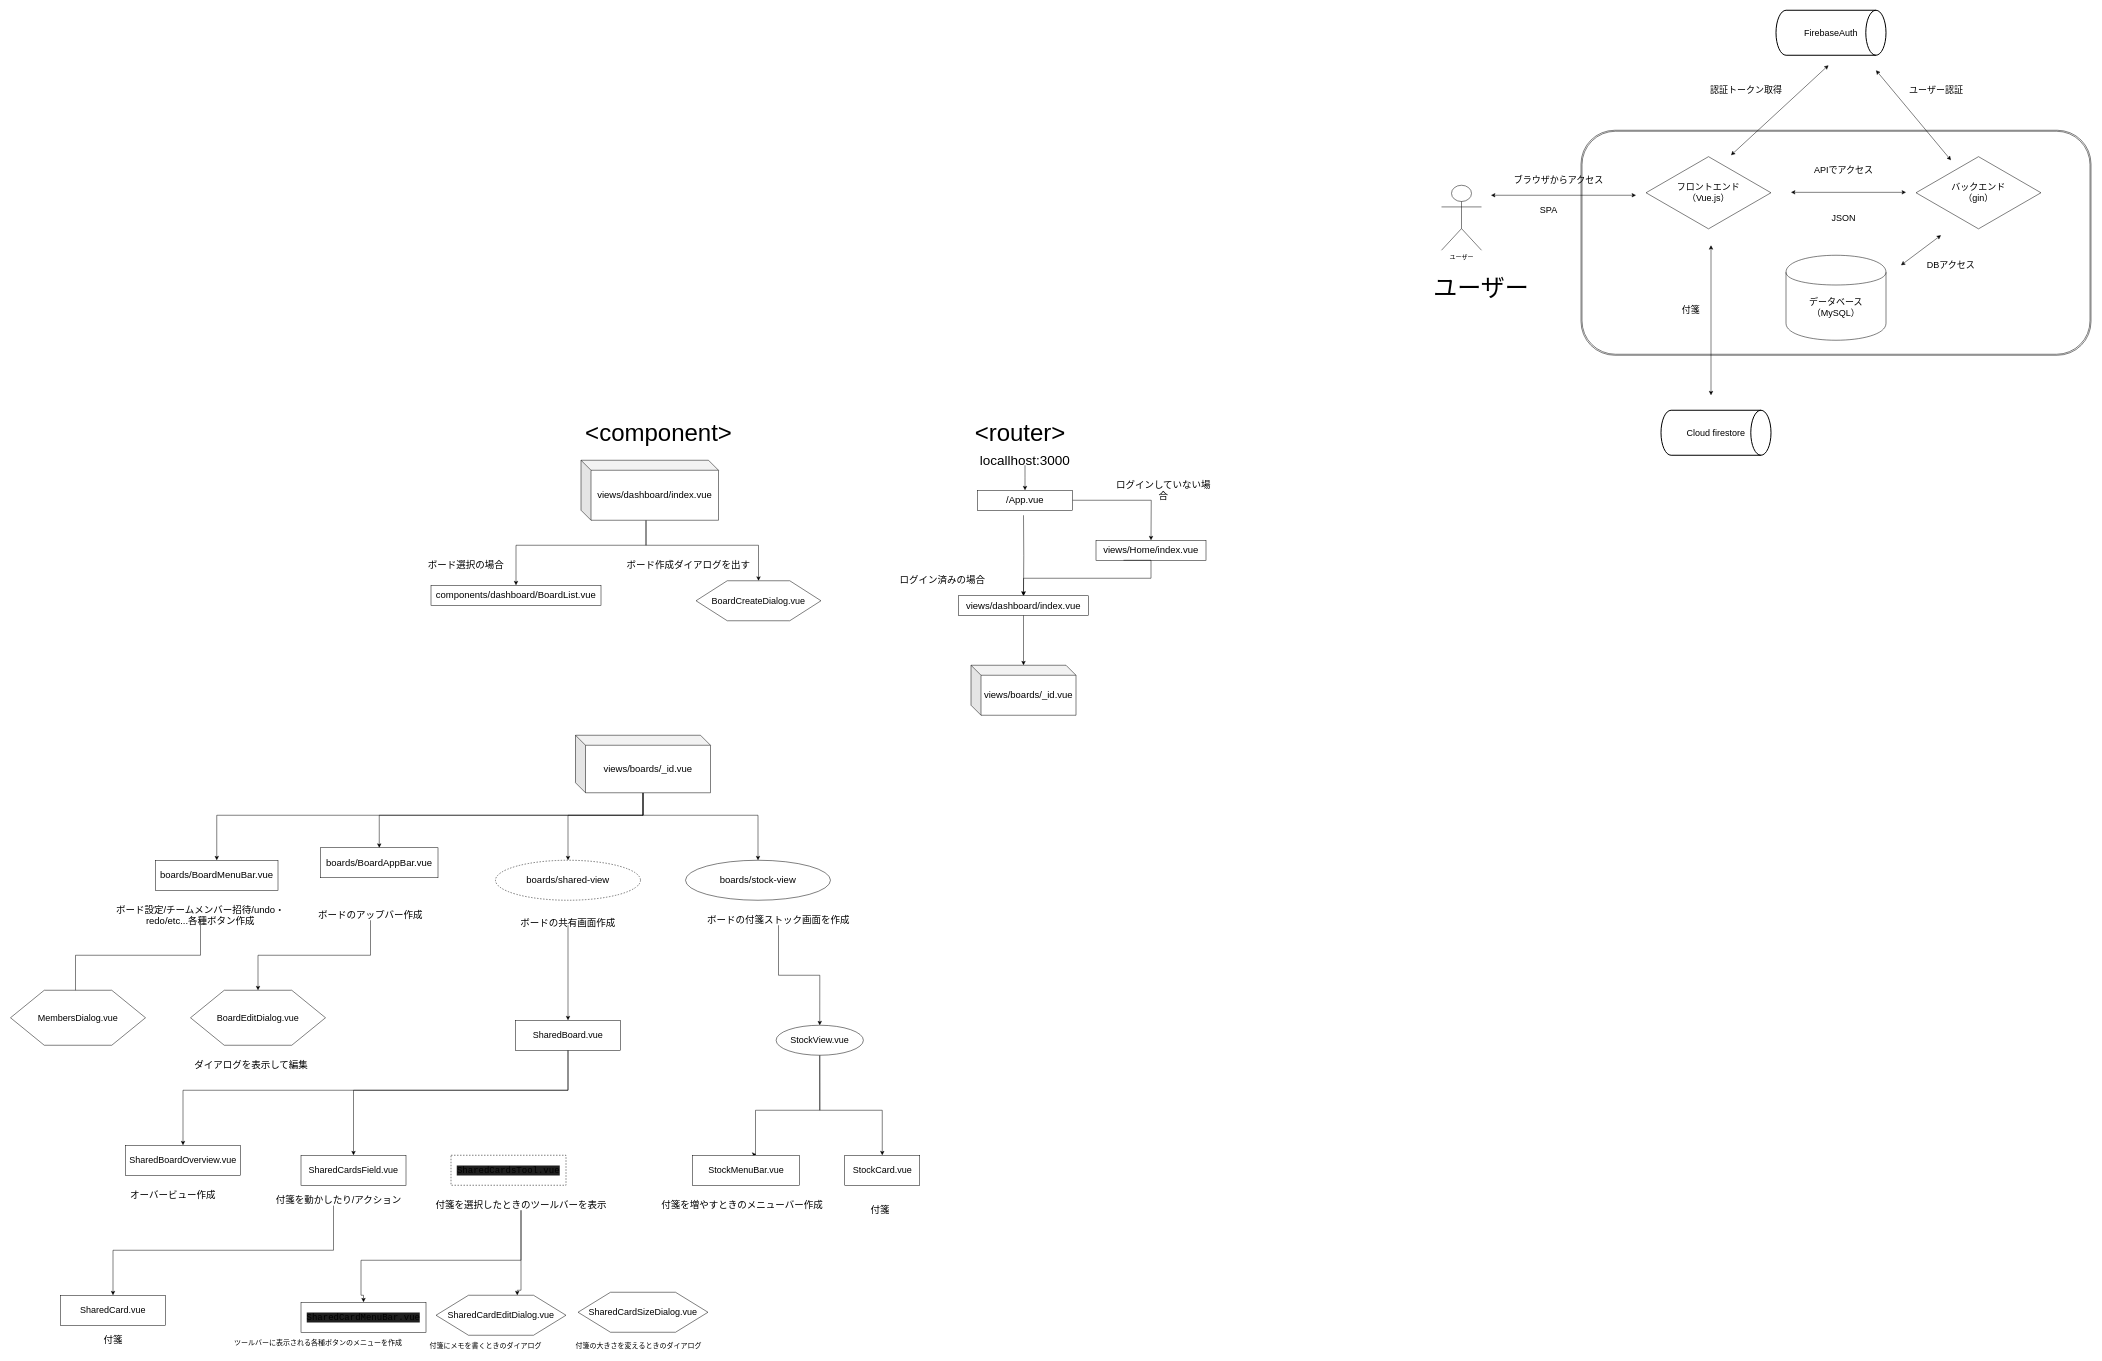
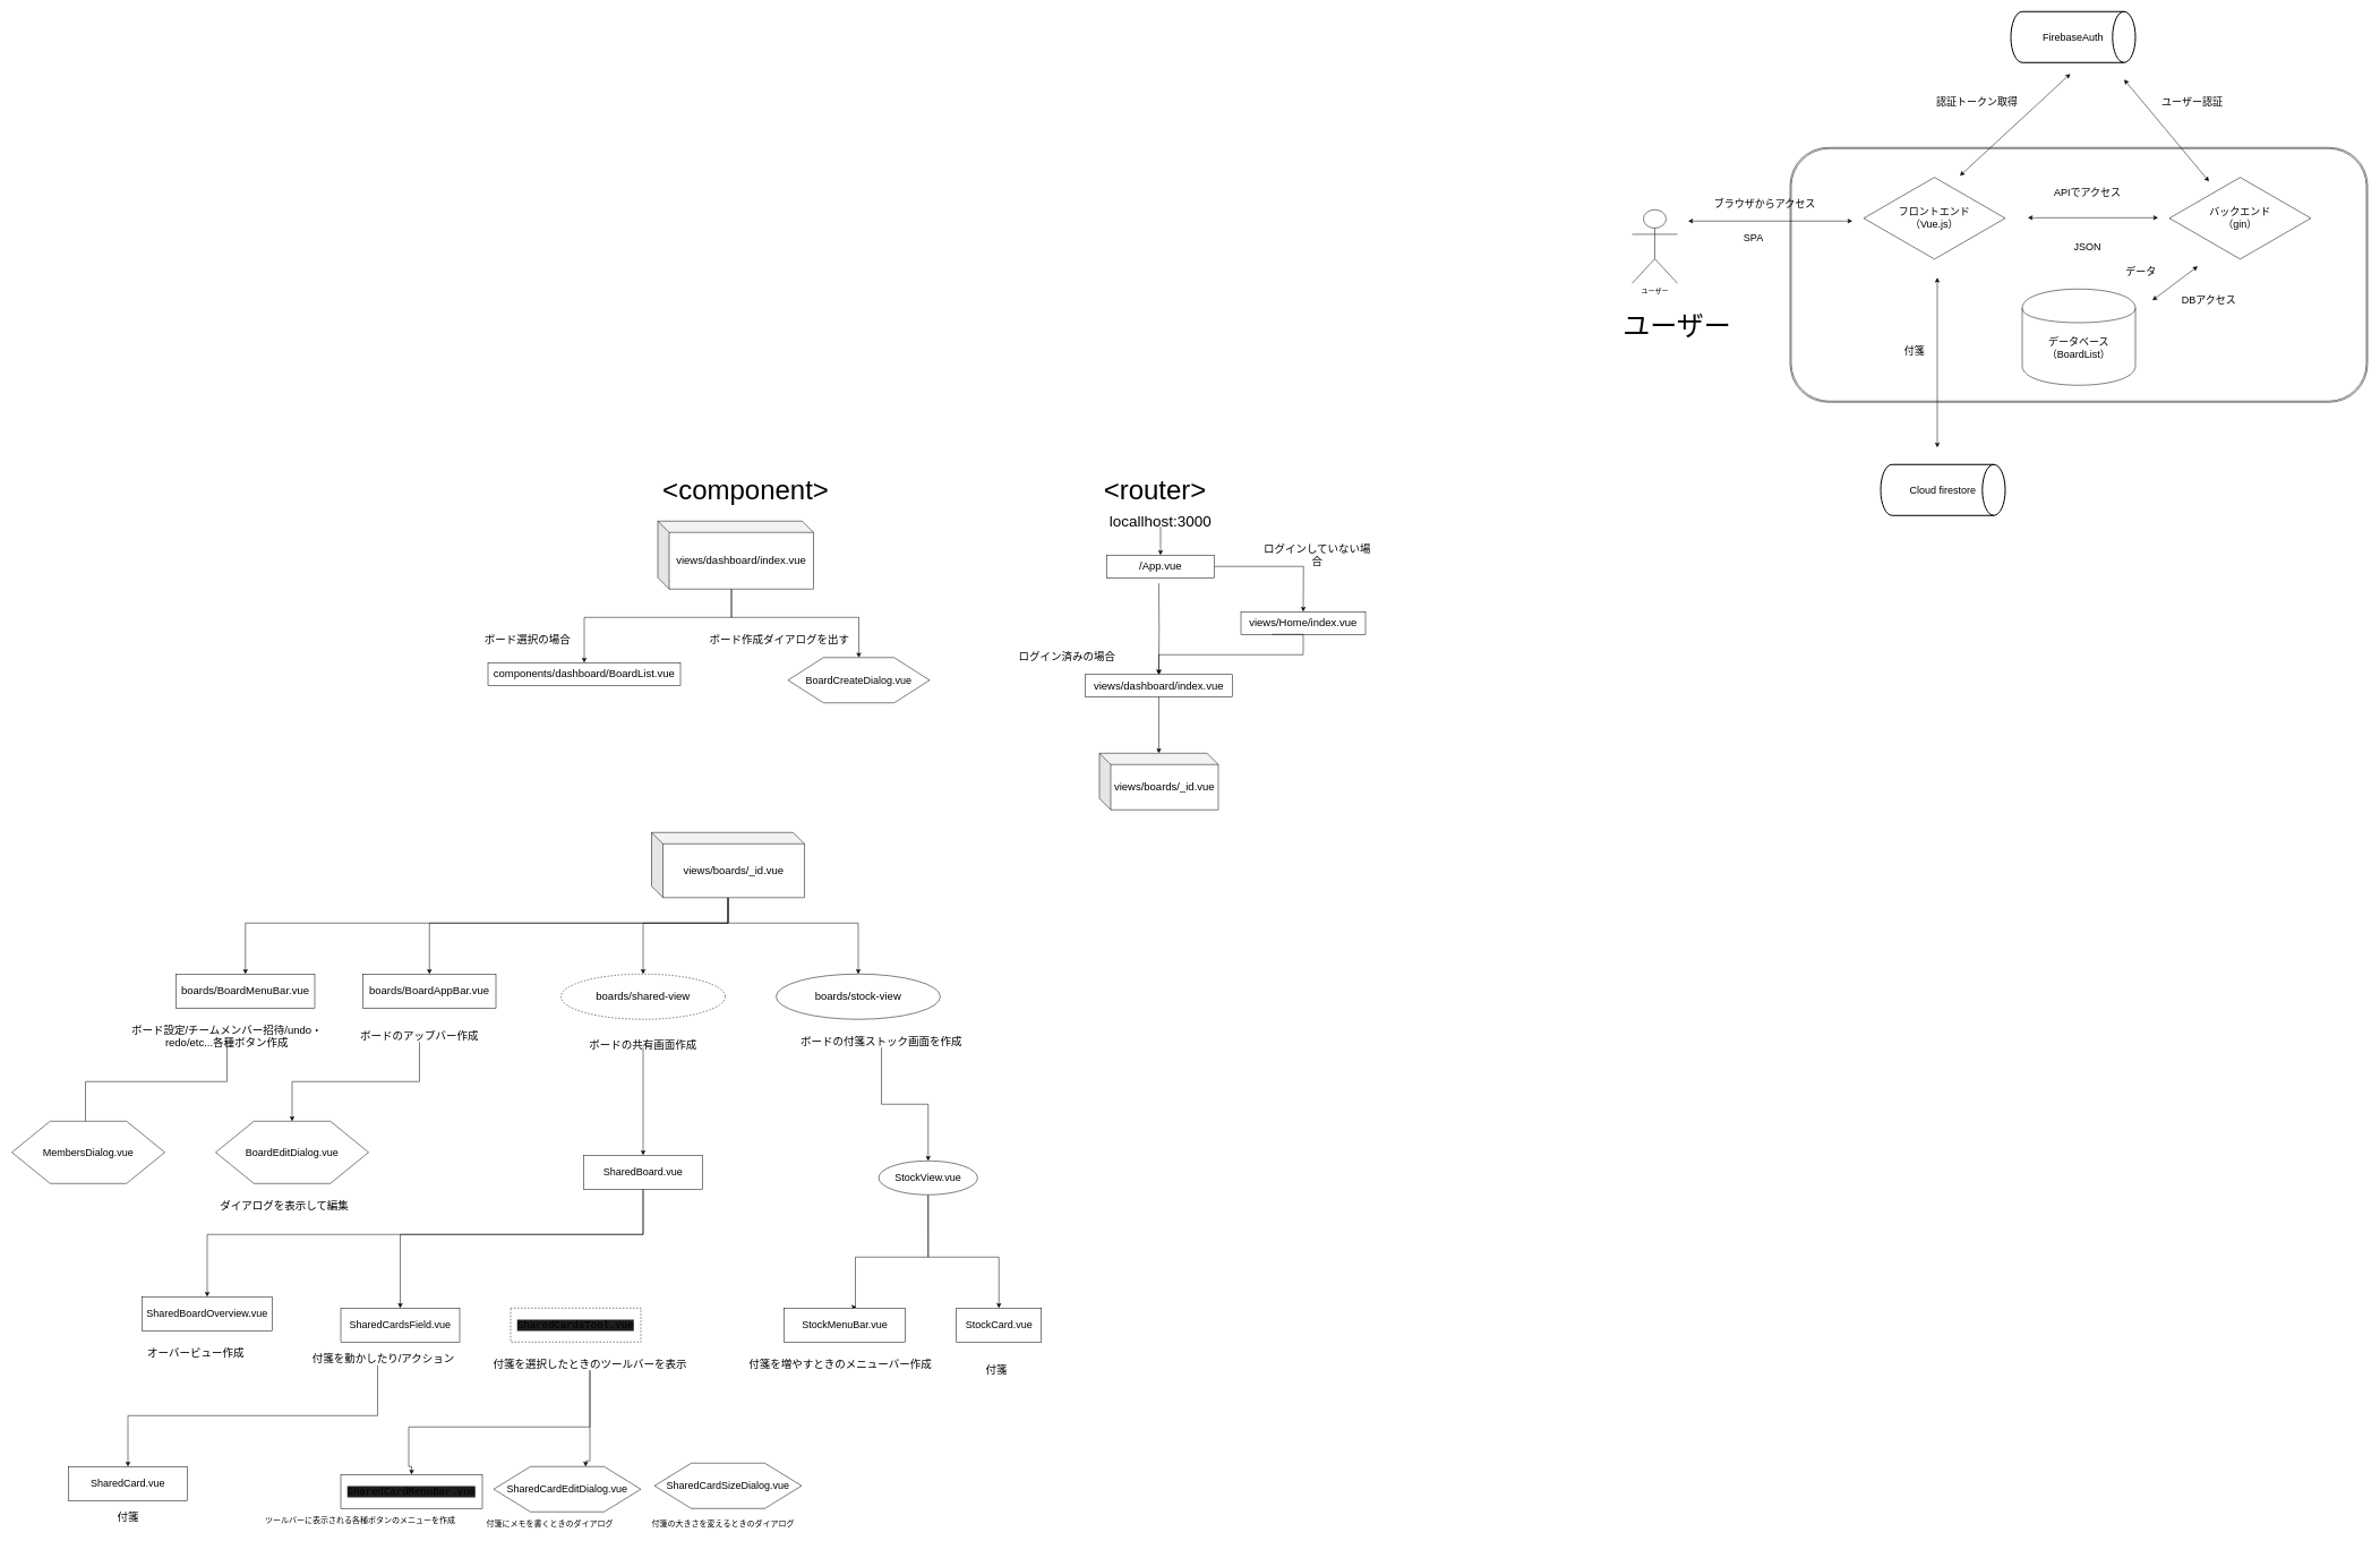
+ <mxCell id="86" value="&lt;span style=&quot;font-size: 18px&quot;&gt;データ&lt;/span&gt;" style="text;html=1;strokeColor=none;fillColor=none;align=center;verticalAlign=middle;whiteSpace=wrap;rounded=0;" vertex="1" parent="1"><mxGeometry x="3731" y="470" width="100" height="20" as="geometry" /></mxCell>
- <mxCell id="83" value="&lt;font style=&quot;font-size: 18px&quot;&gt;データベース&lt;br&gt;（MySQL）&lt;/font&gt;" style="shape=cylinder;whiteSpace=wrap;html=1;boundedLbl=1;backgroundOutline=1;" parent="1" vertex="1"><mxGeometry x="3571" y="510" width="200" height="170" as="geometry" /></mxCell>
+ <mxCell id="83" value="&lt;font style=&quot;font-size: 18px&quot;&gt;データベース&lt;br&gt;（BoardList）&lt;/font&gt;" style="shape=cylinder;whiteSpace=wrap;html=1;boundedLbl=1;backgroundOutline=1;" parent="1" vertex="1"><mxGeometry x="3571" y="510" width="200" height="170" as="geometry" /></mxCell>
- <mxCell id="48" value="boards/BoardAppBar.vue" style="rounded=0;whiteSpace=wrap;html=1;fontSize=19;" parent="1" vertex="1"><mxGeometry x="640" y="1695" width="235" height="60" as="geometry" /></mxCell>
+ <mxCell id="48" value="boards/BoardAppBar.vue" style="rounded=0;whiteSpace=wrap;html=1;fontSize=19;" parent="1" vertex="1"><mxGeometry x="640" y="1720" width="235" height="60" as="geometry" /></mxCell>
